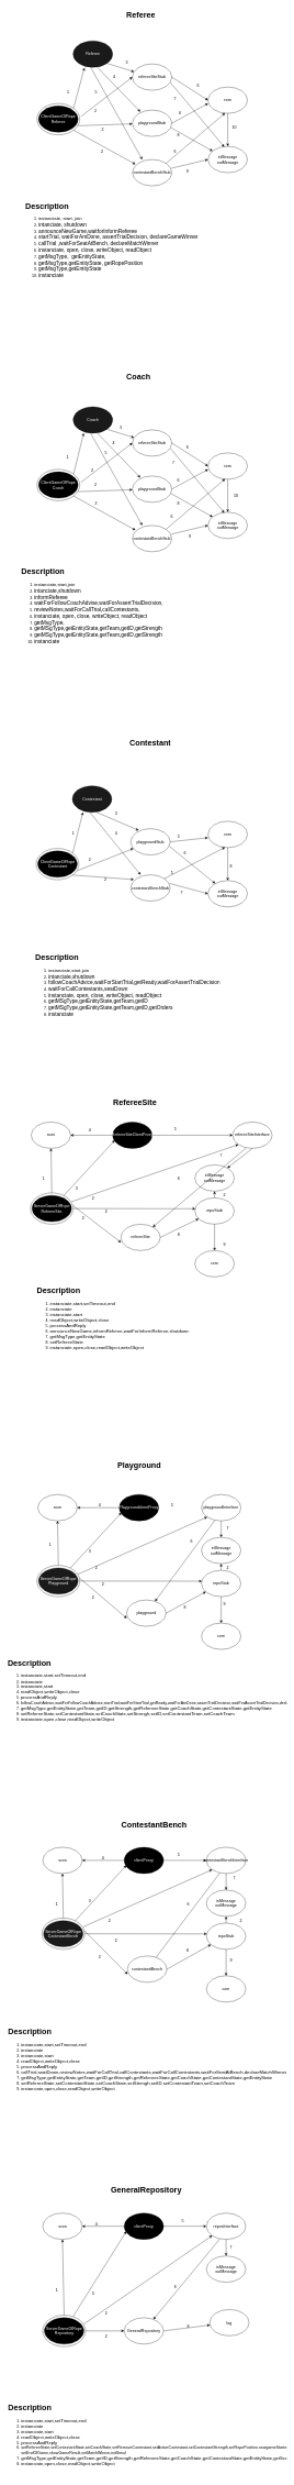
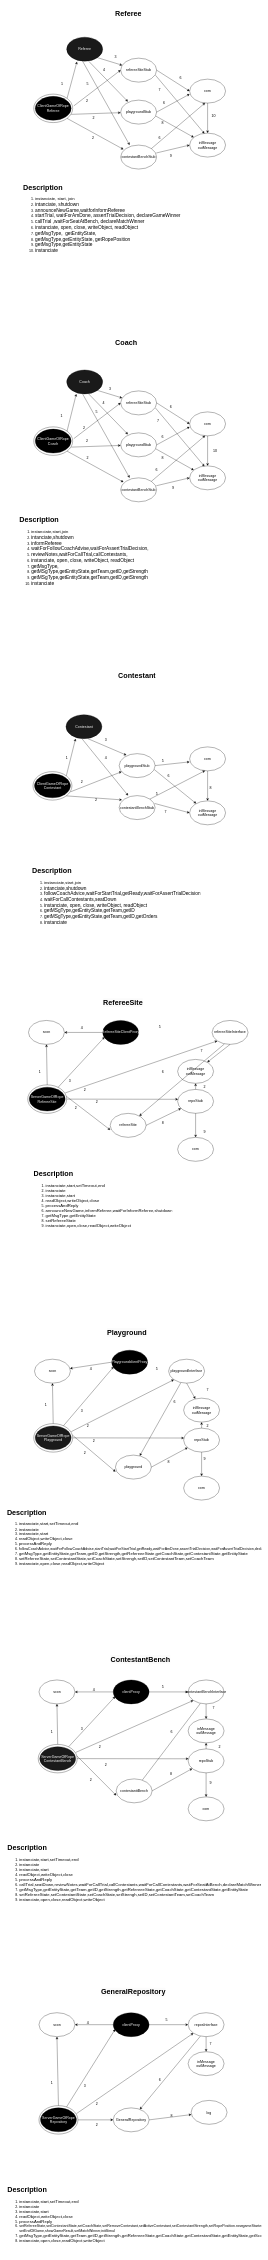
- <mxCell id="82" value="" style="endArrow=classic;html=1;rounded=0;entryX=0;entryY=0.5;entryDx=0;entryDy=0;exitX=1;exitY=0.5;exitDx=0;exitDy=0;" parent="1" source="73" target="74" edge="1"><mxGeometry width="50" height="50" relative="1" as="geometry"><mxPoint x="352" y="3510" as="sourcePoint" /><mxPoint x="402" y="3460" as="targetPoint" /></mxGeometry></mxCell>
- <mxCell id="95" value="&lt;font color=&quot;#ffffff&quot;&gt;PlaygroundclientProxy&lt;/font&gt;" style="ellipse;whiteSpace=wrap;html=1;fillColor=#000000;" parent="1" vertex="1"><mxGeometry x="362" y="4530" width="120" height="80" as="geometry" /></mxCell>
+ <mxCell id="95" value="&lt;font color=&quot;#ffffff&quot;&gt;PlaygroundclientProxy&lt;/font&gt;" style="ellipse;whiteSpace=wrap;html=1;fillColor=#000000;" parent="1" vertex="1"><mxGeometry x="372" y="4500" width="120" height="80" as="geometry" /></mxCell>
- <mxCell id="96" value="playgroundInterface" style="ellipse;whiteSpace=wrap;html=1;" parent="1" vertex="1"><mxGeometry x="612" y="4530" width="120" height="80" as="geometry" /></mxCell>
+ <mxCell id="96" value="playgroundInterface" style="ellipse;whiteSpace=wrap;html=1;" parent="1" vertex="1"><mxGeometry x="562" y="4530" width="120" height="80" as="geometry" /></mxCell>
